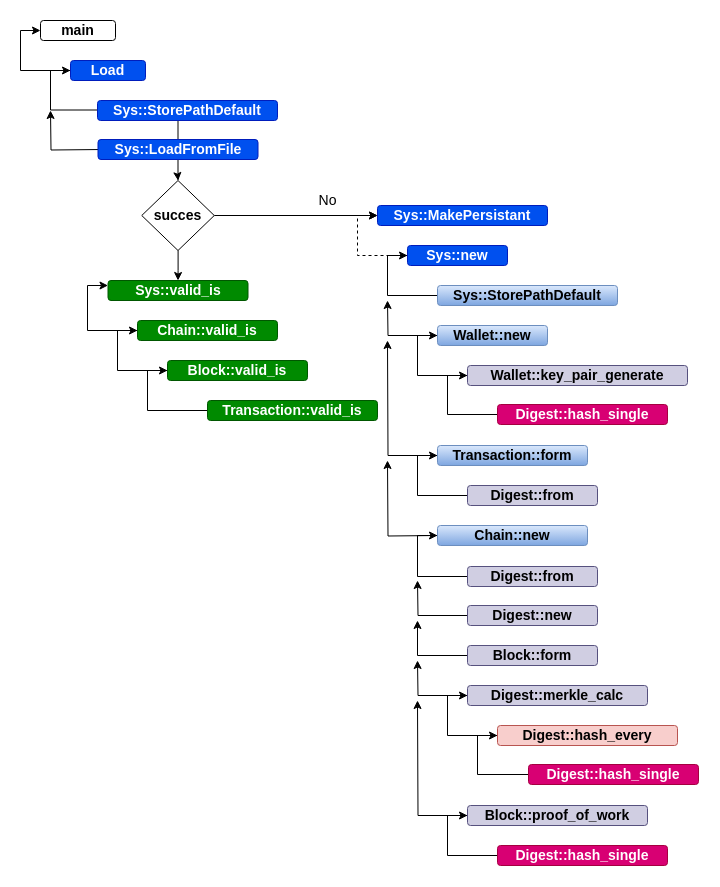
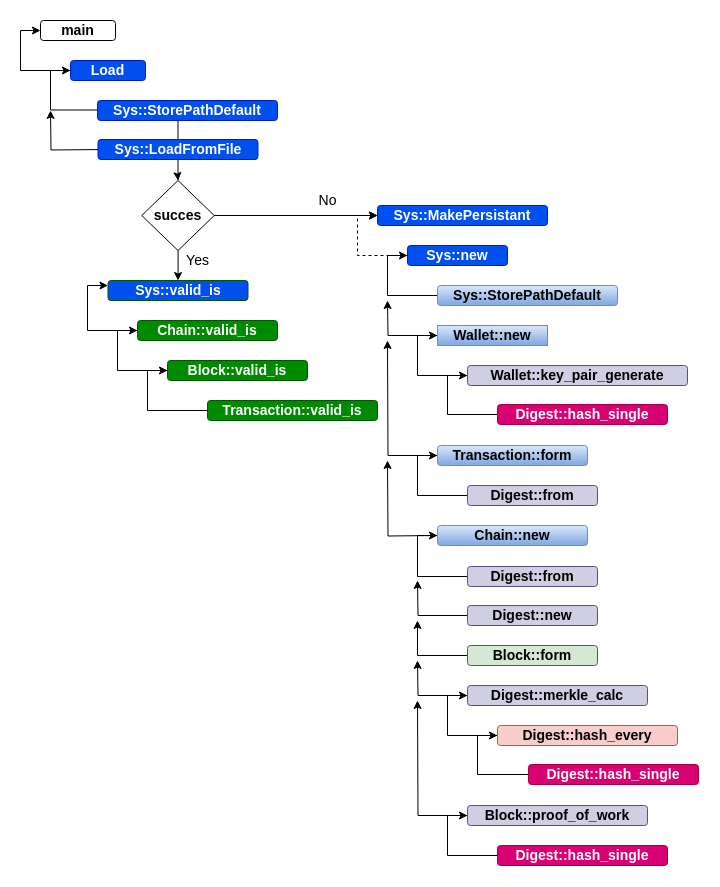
+ <mxCell id="54" value="Yes" style="text;html=1;align=center;verticalAlign=middle;resizable=0;points=[];autosize=1;strokeColor=none;fillColor=none;fontSize=14;" parent="1" vertex="1"><mxGeometry x="177" y="250" width="40" height="20" as="geometry" /></mxCell>
- <mxCell id="15" value="Sys::valid_is" style="rounded=1;whiteSpace=wrap;html=1;fontSize=14;fontStyle=1;fillColor=#008a00;fontColor=#ffffff;strokeColor=#005700;" parent="1" vertex="1"><mxGeometry x="107.5" y="280" width="140" height="20" as="geometry" /></mxCell>
+ <mxCell id="15" value="Sys::valid_is" style="rounded=1;whiteSpace=wrap;html=1;fontSize=14;fontStyle=1;fillColor=#0050ef;fontColor=#ffffff;strokeColor=#005700;" parent="1" vertex="1"><mxGeometry x="107.5" y="280" width="140" height="20" as="geometry" /></mxCell>
- <mxCell id="23" value="Wallet::new" style="rounded=1;whiteSpace=wrap;html=1;fontSize=14;fontStyle=1;fillColor=#dae8fc;strokeColor=#6c8ebf;gradientColor=#7ea6e0;" parent="1" vertex="1"><mxGeometry x="437" y="325" width="110" height="20" as="geometry" /></mxCell>
+ <mxCell id="23" value="Wallet::new" style="whiteSpace=wrap;html=1;fontSize=14;fontStyle=1;fillColor=#dae8fc;strokeColor=#6c8ebf;gradientColor=#7ea6e0;rounded=0;" parent="1" vertex="1"><mxGeometry x="437" y="325" width="110" height="20" as="geometry" /></mxCell>
- <mxCell id="41" value="Block::form" style="rounded=1;whiteSpace=wrap;html=1;fontSize=14;fontStyle=1;fillColor=#d0cee2;strokeColor=#56517e;" parent="1" vertex="1"><mxGeometry x="467" y="645" width="130" height="20" as="geometry" /></mxCell>
+ <mxCell id="41" value="Block::form" style="rounded=1;whiteSpace=wrap;html=1;fontSize=14;fontStyle=1;fillColor=#d5e8d4;strokeColor=#56517e;" parent="1" vertex="1"><mxGeometry x="467" y="645" width="130" height="20" as="geometry" /></mxCell>
